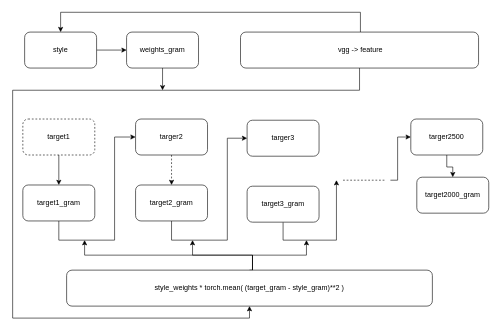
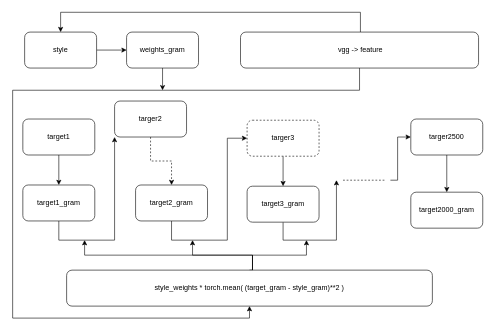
- <mxCell id="5" value="target1" style="rounded=1;whiteSpace=wrap;html=1;dashed=1;" vertex="1" parent="1"><mxGeometry x="37" y="198" width="120" height="60" as="geometry" /></mxCell>
+ <mxCell id="5" value="target1" style="rounded=1;whiteSpace=wrap;html=1;" vertex="1" parent="1"><mxGeometry x="37" y="198" width="120" height="60" as="geometry" /></mxCell>
- <mxCell id="11" value="targer2" style="rounded=1;whiteSpace=wrap;html=1;" vertex="1" parent="1"><mxGeometry x="225" y="198" width="120" height="60" as="geometry" /></mxCell>
+ <mxCell id="11" value="targer2" style="rounded=1;whiteSpace=wrap;html=1;" vertex="1" parent="1"><mxGeometry x="190" y="168" width="120" height="60" as="geometry" /></mxCell>
- <mxCell id="22" value="targer3" style="rounded=1;whiteSpace=wrap;html=1;" vertex="1" parent="1"><mxGeometry x="411" y="200" width="120" height="60" as="geometry" /></mxCell>
+ <mxCell id="22" value="targer3" style="rounded=1;whiteSpace=wrap;html=1;dashed=1;" vertex="1" parent="1"><mxGeometry x="411" y="200" width="120" height="60" as="geometry" /></mxCell>
+ <mxCell id="21" value="" style="edgeStyle=orthogonalEdgeStyle;rounded=0;orthogonalLoop=1;jettySize=auto;html=1;" edge="1" parent="1" source="22" target="25"><mxGeometry relative="1" as="geometry" /></mxCell>
- <mxCell id="19" value="target2000_gram" style="rounded=1;whiteSpace=wrap;html=1;" vertex="1" parent="1"><mxGeometry x="694" y="295" width="120" height="60" as="geometry" /></mxCell>
+ <mxCell id="19" value="target2000_gram" style="rounded=1;whiteSpace=wrap;html=1;" vertex="1" parent="1"><mxGeometry x="684" y="320" width="120" height="60" as="geometry" /></mxCell>
